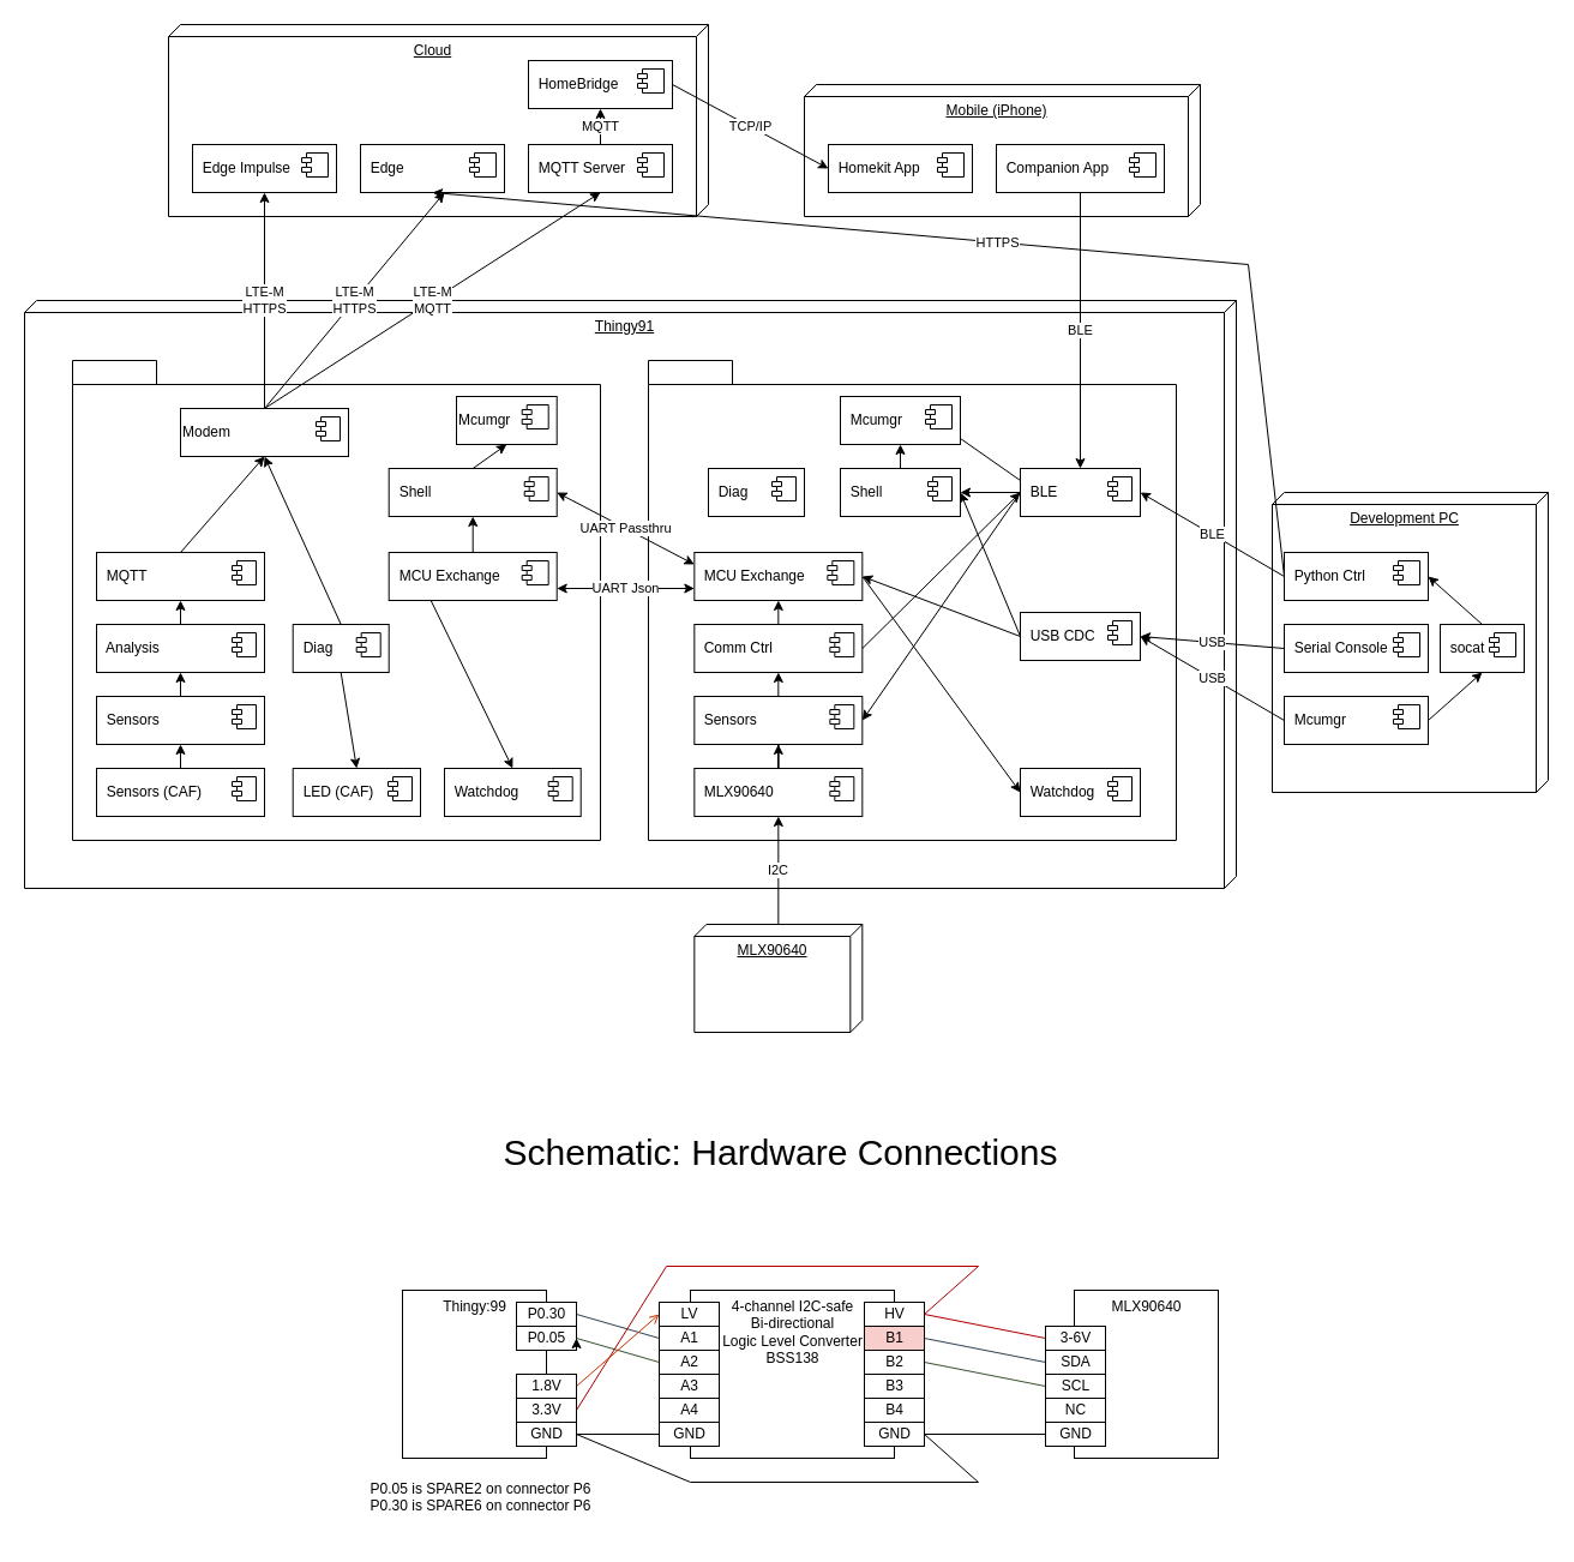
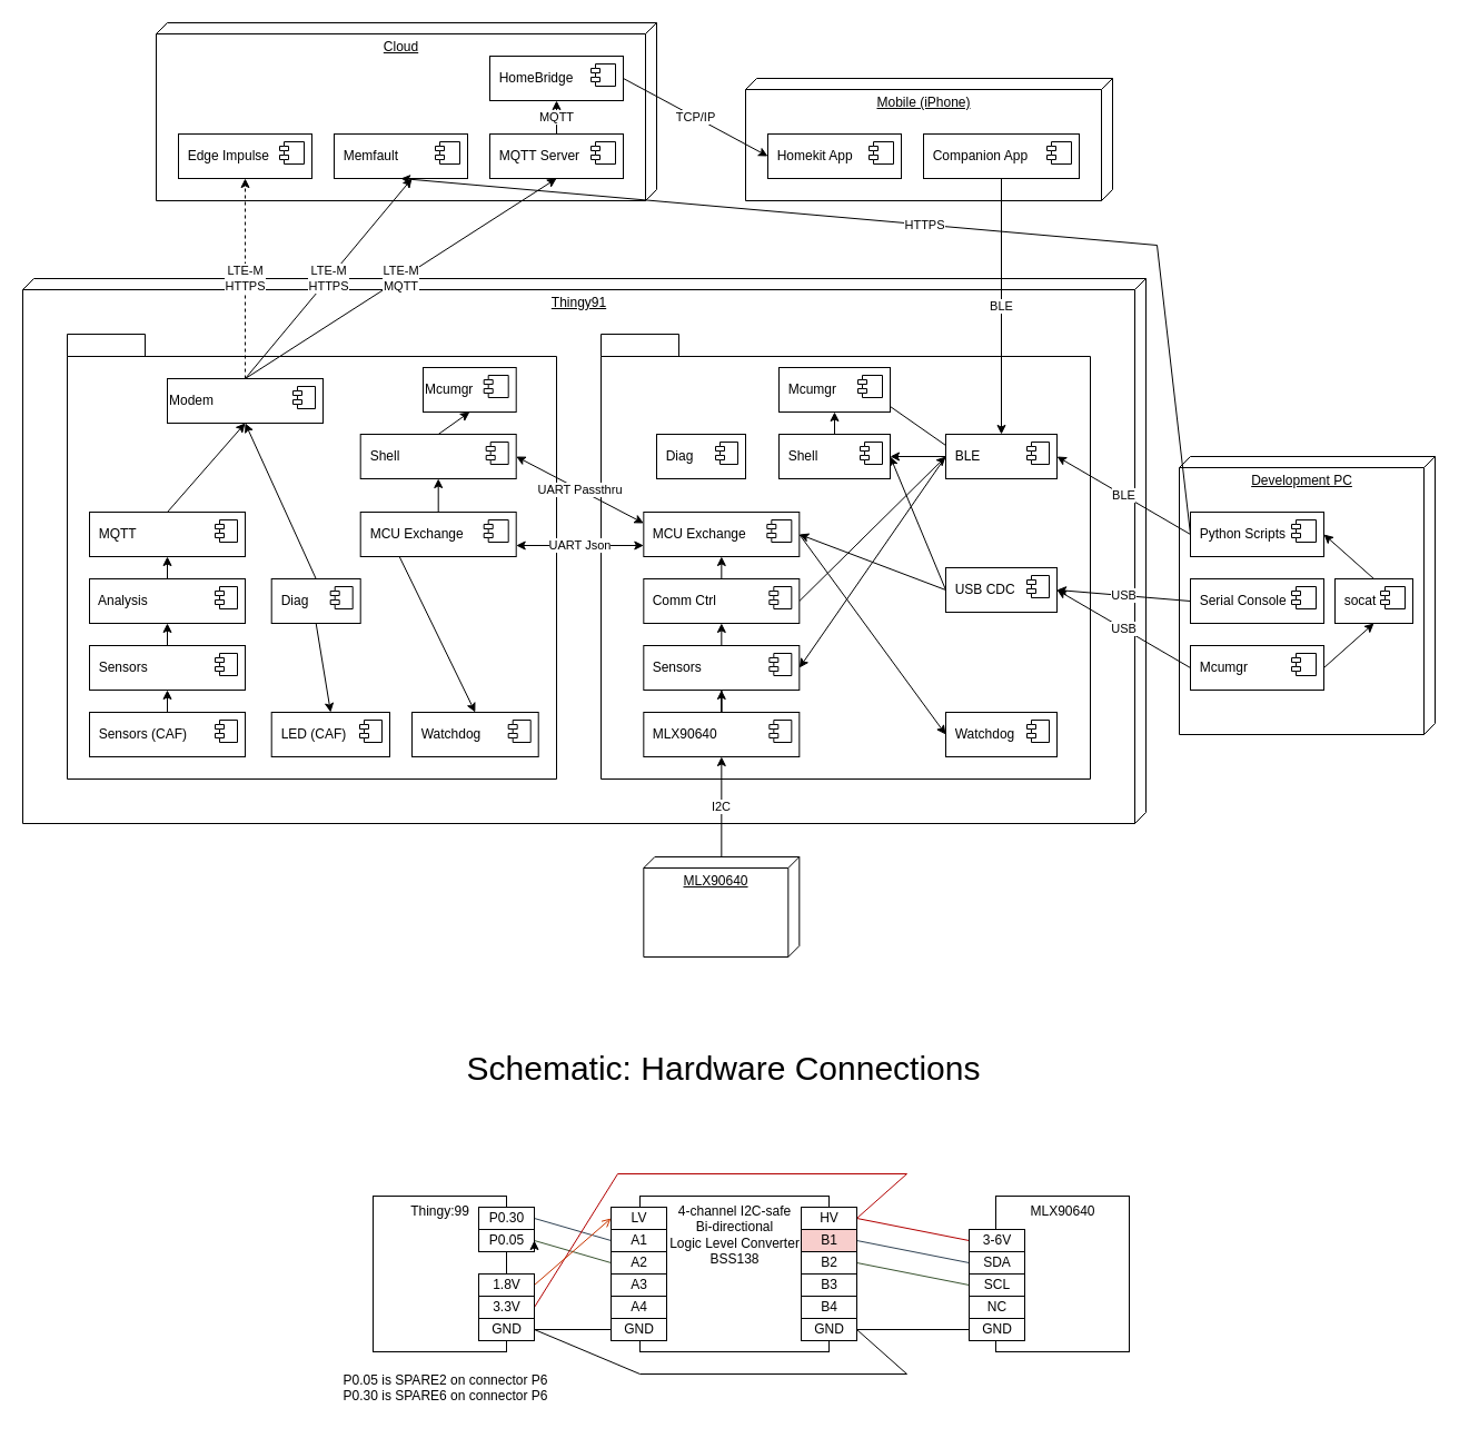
- <mxCell id="101" value="&amp;nbsp; Edge" style="html=1;dropTarget=0;align=left;" vertex="1" parent="1"><mxGeometry x="300" y="120" width="120" height="40" as="geometry" /></mxCell>
+ <mxCell id="101" value="&amp;nbsp; Memfault" style="html=1;dropTarget=0;align=left;" vertex="1" parent="1"><mxGeometry x="300" y="120" width="120" height="40" as="geometry" /></mxCell>
- <mxCell id="107" value="LTE-M&lt;br&gt;HTTPS" style="edgeStyle=none;rounded=0;orthogonalLoop=1;jettySize=auto;html=1;exitX=0.5;exitY=0;exitDx=0;exitDy=0;entryX=0.5;entryY=1;entryDx=0;entryDy=0;startArrow=none;startFill=0;strokeColor=default;" edge="1" parent="1" source="22" target="103"><mxGeometry relative="1" as="geometry" /></mxCell>
+ <mxCell id="107" value="LTE-M&lt;br&gt;HTTPS" style="edgeStyle=none;rounded=0;orthogonalLoop=1;jettySize=auto;html=1;exitX=0.5;exitY=0;exitDx=0;exitDy=0;entryX=0.5;entryY=1;entryDx=0;entryDy=0;startArrow=none;startFill=0;strokeColor=default;dashed=1;" edge="1" parent="1" source="22" target="103"><mxGeometry relative="1" as="geometry" /></mxCell>
- <mxCell id="81" value="&amp;nbsp; Python Ctrl" style="html=1;dropTarget=0;align=left;" vertex="1" parent="1"><mxGeometry x="1070" y="460" width="120" height="40" as="geometry" /></mxCell>
+ <mxCell id="81" value="&amp;nbsp; Python Scripts" style="html=1;dropTarget=0;align=left;" vertex="1" parent="1"><mxGeometry x="1070" y="460" width="120" height="40" as="geometry" /></mxCell>
